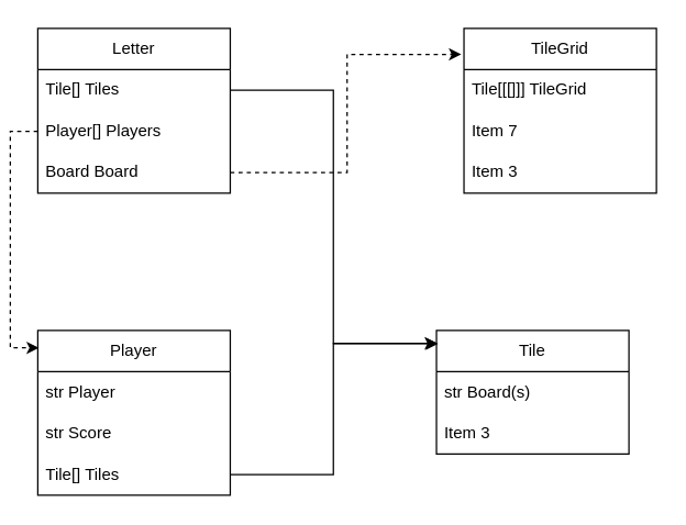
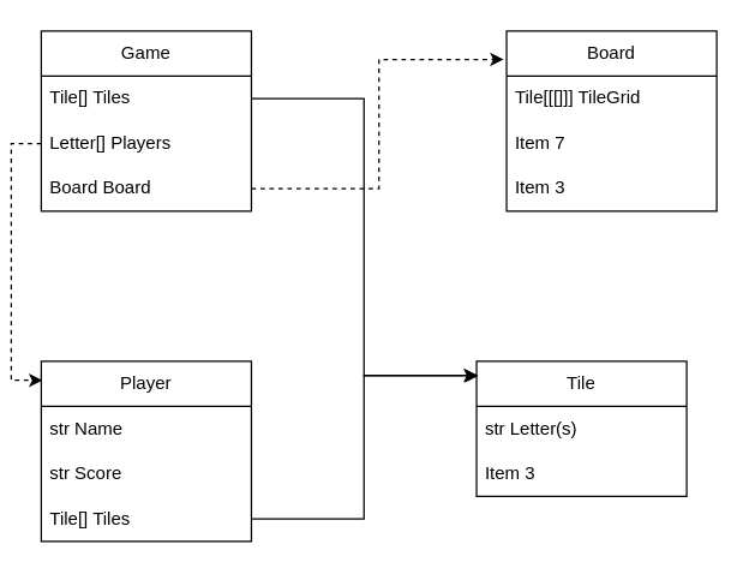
- <mxCell id="10" value="Letter" style="swimlane;fontStyle=0;childLayout=stackLayout;horizontal=1;startSize=30;horizontalStack=0;resizeParent=1;resizeParentMax=0;resizeLast=0;collapsible=1;marginBottom=0;whiteSpace=wrap;html=1;" vertex="1" parent="1"><mxGeometry x="20" y="20" width="140" height="120" as="geometry" /></mxCell>
+ <mxCell id="10" value="Game" style="swimlane;fontStyle=0;childLayout=stackLayout;horizontal=1;startSize=30;horizontalStack=0;resizeParent=1;resizeParentMax=0;resizeLast=0;collapsible=1;marginBottom=0;whiteSpace=wrap;html=1;" vertex="1" parent="1"><mxGeometry x="20" y="20" width="140" height="120" as="geometry" /></mxCell>
- <mxCell id="16" value="TileGrid" style="swimlane;fontStyle=0;childLayout=stackLayout;horizontal=1;startSize=30;horizontalStack=0;resizeParent=1;resizeParentMax=0;resizeLast=0;collapsible=1;marginBottom=0;whiteSpace=wrap;html=1;" vertex="1" parent="1"><mxGeometry x="330" y="20" width="140" height="120" as="geometry" /></mxCell>
+ <mxCell id="16" value="Board" style="swimlane;fontStyle=0;childLayout=stackLayout;horizontal=1;startSize=30;horizontalStack=0;resizeParent=1;resizeParentMax=0;resizeLast=0;collapsible=1;marginBottom=0;whiteSpace=wrap;html=1;" vertex="1" parent="1"><mxGeometry x="330" y="20" width="140" height="120" as="geometry" /></mxCell>
- <mxCell id="12" value="Player[] Players" style="text;strokeColor=none;fillColor=none;align=left;verticalAlign=middle;spacingLeft=4;spacingRight=4;overflow=hidden;points=[[0,0.5],[1,0.5]];portConstraint=eastwest;rotatable=0;whiteSpace=wrap;html=1;" vertex="1" parent="10"><mxGeometry y="60" width="140" height="30" as="geometry" /></mxCell>
+ <mxCell id="12" value="Letter[] Players" style="text;strokeColor=none;fillColor=none;align=left;verticalAlign=middle;spacingLeft=4;spacingRight=4;overflow=hidden;points=[[0,0.5],[1,0.5]];portConstraint=eastwest;rotatable=0;whiteSpace=wrap;html=1;" vertex="1" parent="10"><mxGeometry y="60" width="140" height="30" as="geometry" /></mxCell>
- <mxCell id="3" value="str Player" style="text;strokeColor=none;fillColor=none;align=left;verticalAlign=middle;spacingLeft=4;spacingRight=4;overflow=hidden;points=[[0,0.5],[1,0.5]];portConstraint=eastwest;rotatable=0;whiteSpace=wrap;html=1;" vertex="1" parent="2"><mxGeometry y="30" width="140" height="30" as="geometry" /></mxCell>
+ <mxCell id="3" value="str Name" style="text;strokeColor=none;fillColor=none;align=left;verticalAlign=middle;spacingLeft=4;spacingRight=4;overflow=hidden;points=[[0,0.5],[1,0.5]];portConstraint=eastwest;rotatable=0;whiteSpace=wrap;html=1;" vertex="1" parent="2"><mxGeometry y="30" width="140" height="30" as="geometry" /></mxCell>
- <mxCell id="7" value="str Board(s)" style="text;strokeColor=none;fillColor=none;align=left;verticalAlign=middle;spacingLeft=4;spacingRight=4;overflow=hidden;points=[[0,0.5],[1,0.5]];portConstraint=eastwest;rotatable=0;whiteSpace=wrap;html=1;" vertex="1" parent="6"><mxGeometry y="30" width="140" height="30" as="geometry" /></mxCell>
+ <mxCell id="7" value="str Letter(s)" style="text;strokeColor=none;fillColor=none;align=left;verticalAlign=middle;spacingLeft=4;spacingRight=4;overflow=hidden;points=[[0,0.5],[1,0.5]];portConstraint=eastwest;rotatable=0;whiteSpace=wrap;html=1;" vertex="1" parent="6"><mxGeometry y="30" width="140" height="30" as="geometry" /></mxCell>
